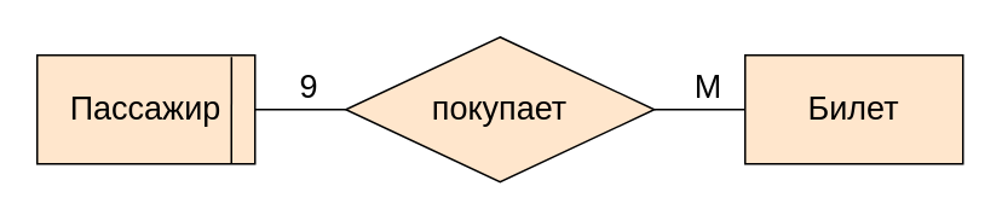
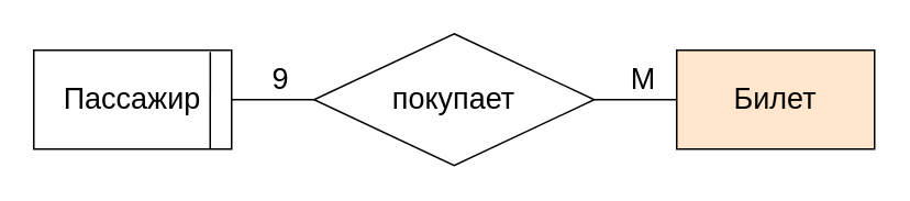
- <mxCell id="2" value="&lt;font style=&quot;font-size: 18px&quot;&gt;Пассажир&lt;/font&gt;" style="rounded=0;whiteSpace=wrap;html=1;align=center;fillColor=#ffe6cc;" parent="1" vertex="1"><mxGeometry x="20" y="30" width="120" height="60" as="geometry" /></mxCell>
+ <mxCell id="2" value="&lt;font style=&quot;font-size: 18px&quot;&gt;Пассажир&lt;/font&gt;" style="rounded=0;whiteSpace=wrap;html=1;align=center;" parent="1" vertex="1"><mxGeometry x="20" y="30" width="120" height="60" as="geometry" /></mxCell>
- <mxCell id="3" value="&lt;font style=&quot;font-size: 18px&quot;&gt;покупает&lt;/font&gt;" style="rhombus;whiteSpace=wrap;html=1;align=center;fillColor=#ffe6cc;" parent="1" vertex="1"><mxGeometry x="190" y="20" width="170" height="80" as="geometry" /></mxCell>
+ <mxCell id="3" value="&lt;font style=&quot;font-size: 18px&quot;&gt;покупает&lt;/font&gt;" style="rhombus;whiteSpace=wrap;html=1;align=center;" parent="1" vertex="1"><mxGeometry x="190" y="20" width="170" height="80" as="geometry" /></mxCell>
